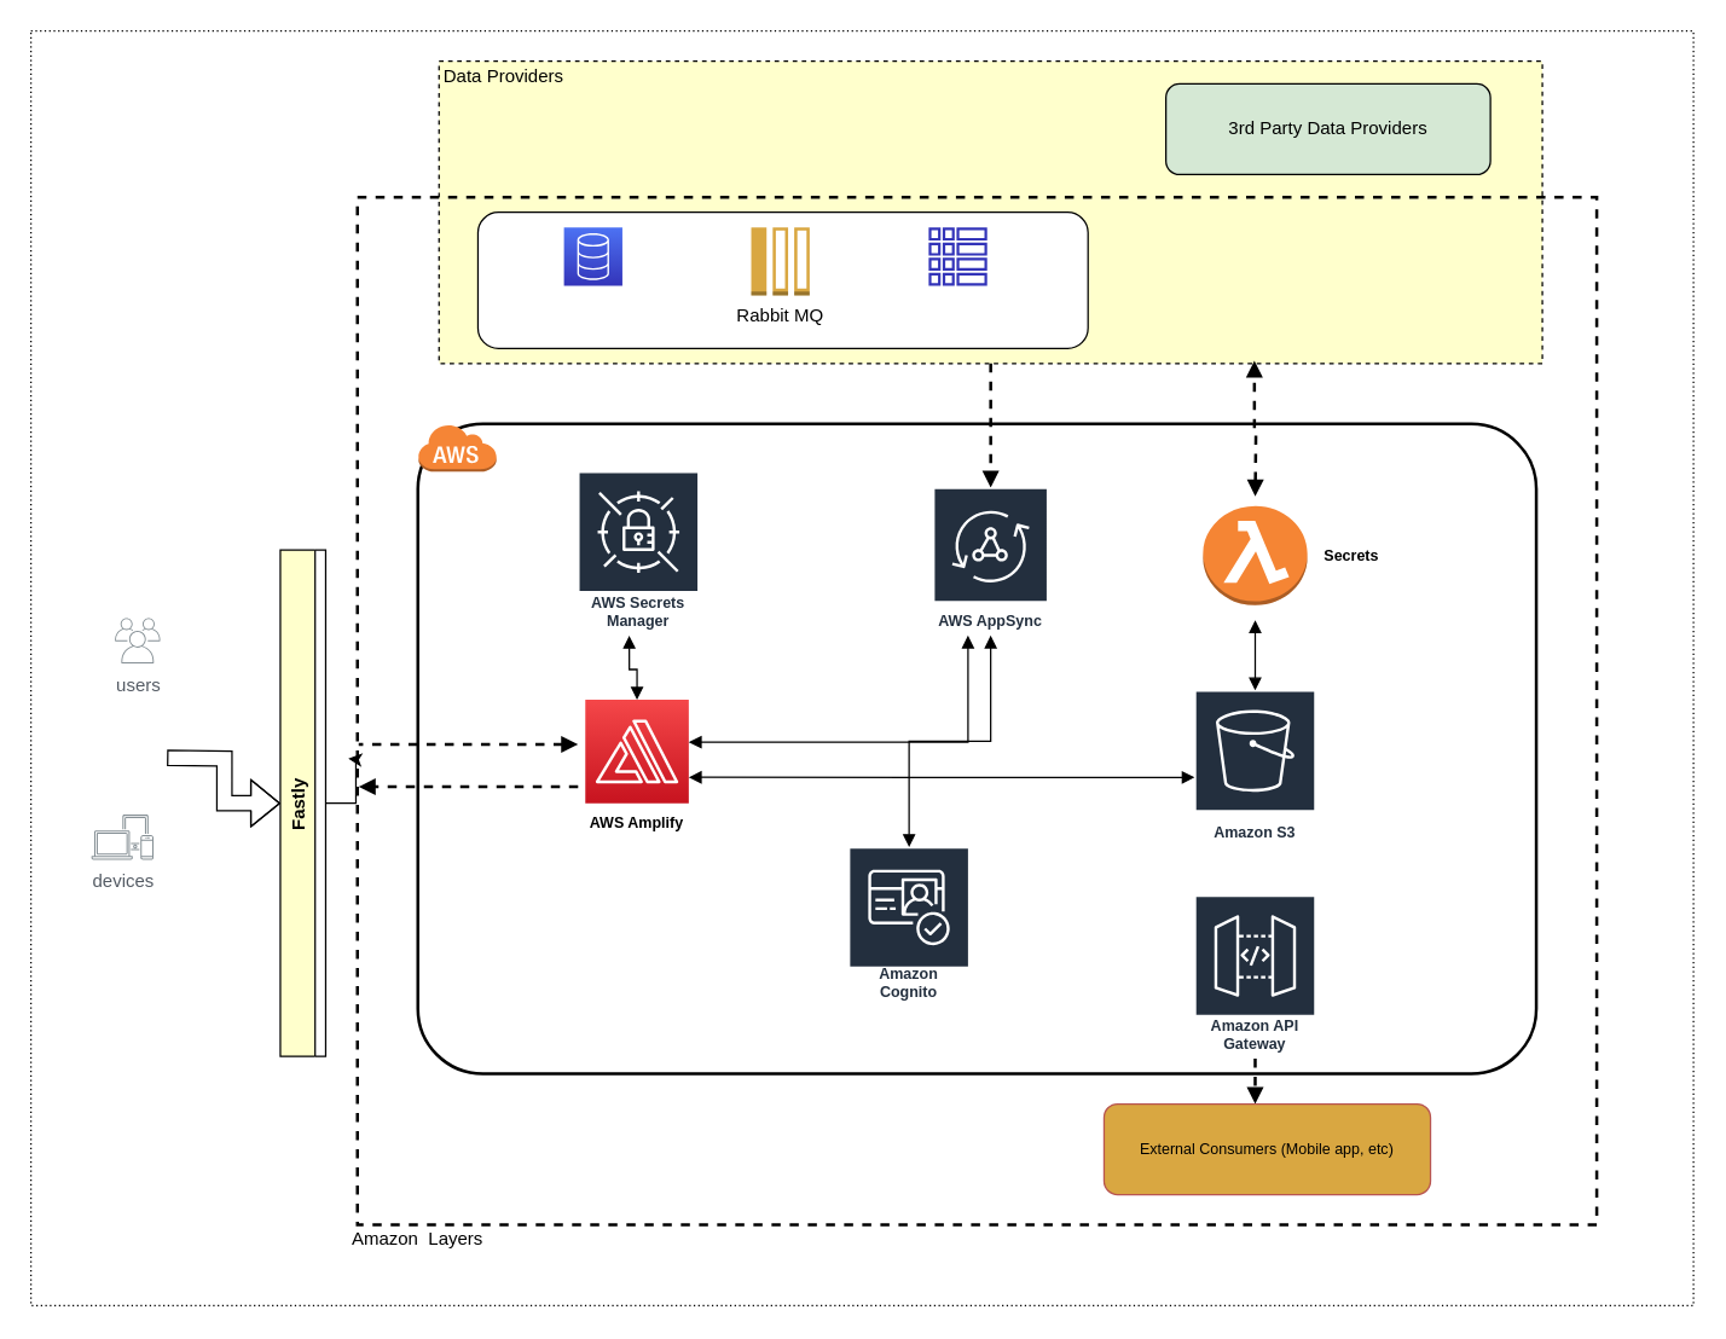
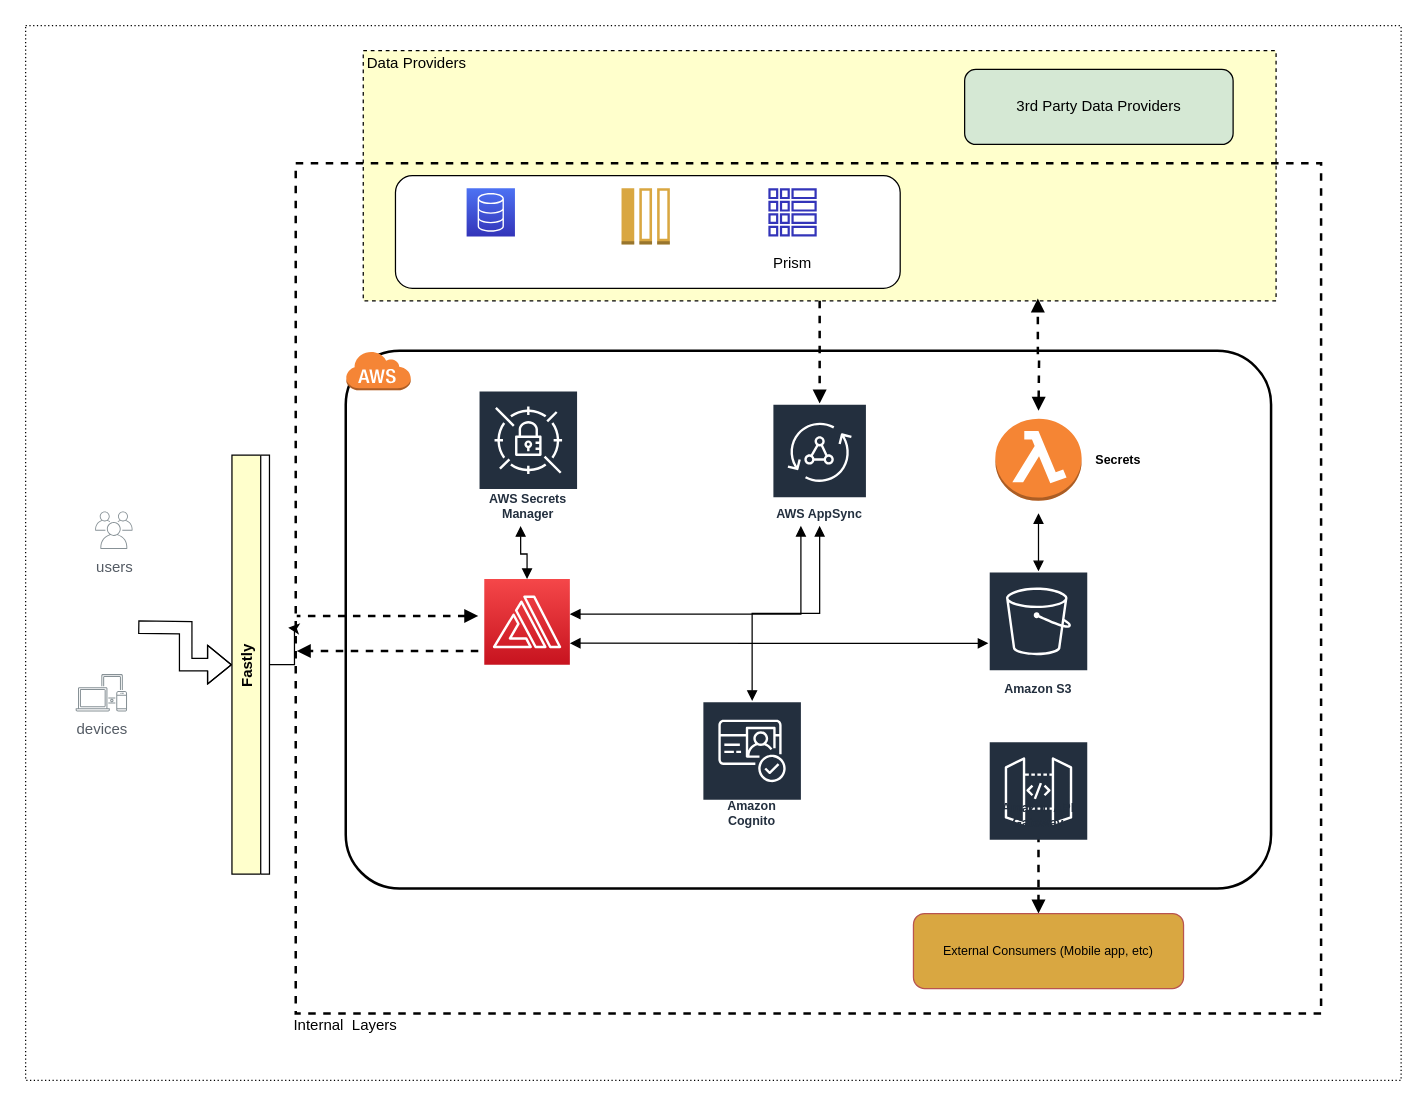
- <mxCell id="14" value="Rabbit MQ" style="text;html=1;strokeColor=none;fillColor=none;align=center;verticalAlign=middle;whiteSpace=wrap;rounded=0;dashed=1;" parent="12" vertex="1"><mxGeometry y="49" width="85.882" height="20" as="geometry" /></mxCell>
+ <mxCell id="17" value="Prism" style="text;html=1;strokeColor=none;fillColor=none;align=center;verticalAlign=middle;whiteSpace=wrap;rounded=0;dashed=1;" parent="15" vertex="1"><mxGeometry y="49.5" width="100.912" height="20" as="geometry" /></mxCell>
- <mxCell id="49" value="AWS Amplify" style="text;html=1;strokeColor=none;fillColor=none;align=center;verticalAlign=middle;whiteSpace=wrap;rounded=0;shadow=0;fontStyle=1;fontSize=10;" parent="47" vertex="1"><mxGeometry y="72.837" width="70" height="17.551" as="geometry" /></mxCell>
- <mxCell id="39" value="Amazon API Gateway" style="outlineConnect=0;fontColor=#232F3E;gradientColor=none;strokeColor=#ffffff;fillColor=#232F3E;dashed=0;verticalLabelPosition=middle;verticalAlign=bottom;align=center;html=1;whiteSpace=wrap;fontSize=10;fontStyle=1;spacing=3;shape=mxgraph.aws4.productIcon;prIcon=mxgraph.aws4.api_gateway;rounded=0;shadow=0;" parent="31" vertex="1"><mxGeometry x="514" y="312" width="80" height="108" as="geometry" /></mxCell>
+ <mxCell id="39" value="Amazon API Gateway" style="outlineConnect=0;fontColor=#232F3E;gradientColor=none;strokeColor=#ffffff;fillColor=#232F3E;dashed=0;verticalLabelPosition=middle;verticalAlign=bottom;align=center;html=1;whiteSpace=wrap;fontSize=10;fontStyle=1;spacing=3;shape=mxgraph.aws4.productIcon;prIcon=mxgraph.aws4.api_gateway;rounded=0;shadow=0;" parent="31" vertex="1"><mxGeometry x="514" y="312" width="80" height="75" as="geometry" /></mxCell>
- <mxCell id="30" value="Amazon&amp;nbsp; Layers" style="text;html=1;strokeColor=none;fillColor=none;align=center;verticalAlign=middle;whiteSpace=wrap;rounded=0;dashed=1;" parent="28" vertex="1"><mxGeometry y="680" width="100" height="20" as="geometry" /></mxCell>
+ <mxCell id="30" value="Internal&amp;nbsp; Layers" style="text;html=1;strokeColor=none;fillColor=none;align=center;verticalAlign=middle;whiteSpace=wrap;rounded=0;dashed=1;" parent="28" vertex="1"><mxGeometry y="680" width="100" height="20" as="geometry" /></mxCell>
